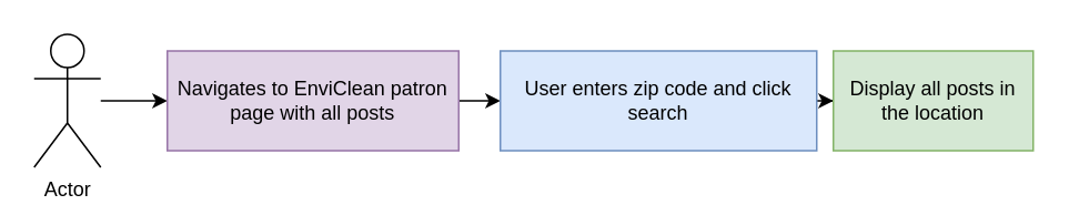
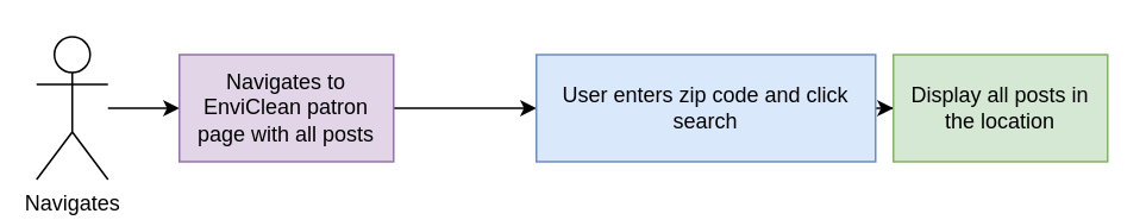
- <mxCell id="5" value="Navigates to EnviClean patron page with all posts" style="rounded=0;whiteSpace=wrap;html=1;fillColor=#e1d5e7;strokeColor=#9673a6;" vertex="1" parent="1"><mxGeometry x="100" y="30" width="175" height="60" as="geometry" /></mxCell>
+ <mxCell id="5" value="Navigates to EnviClean patron page with all posts" style="rounded=0;whiteSpace=wrap;html=1;fillColor=#e1d5e7;strokeColor=#9673a6;" vertex="1" parent="1"><mxGeometry x="100" y="30" width="120" height="60" as="geometry" /></mxCell>
- <mxCell id="3" value="Actor" style="shape=umlActor;verticalLabelPosition=bottom;verticalAlign=top;html=1;outlineConnect=0;" vertex="1" parent="1"><mxGeometry x="20" y="20" width="40" height="80" as="geometry" /></mxCell>
+ <mxCell id="3" value="Navigates" style="shape=umlActor;verticalLabelPosition=bottom;verticalAlign=top;html=1;outlineConnect=0;" vertex="1" parent="1"><mxGeometry x="20" y="20" width="40" height="80" as="geometry" /></mxCell>
